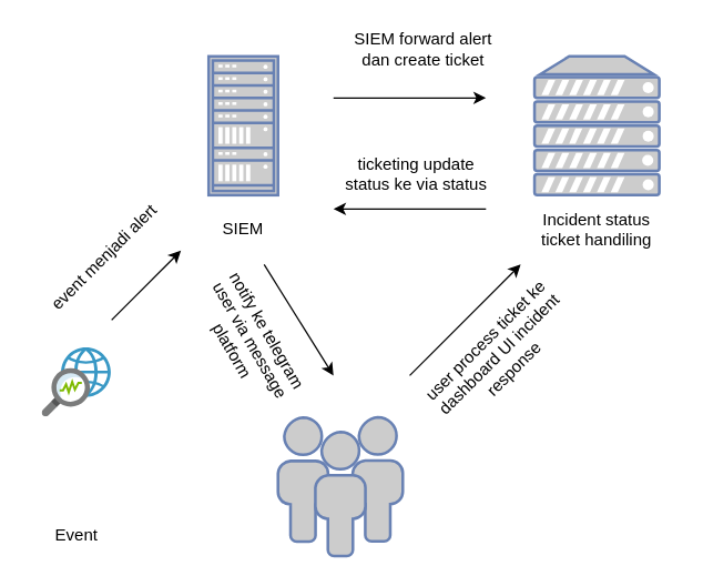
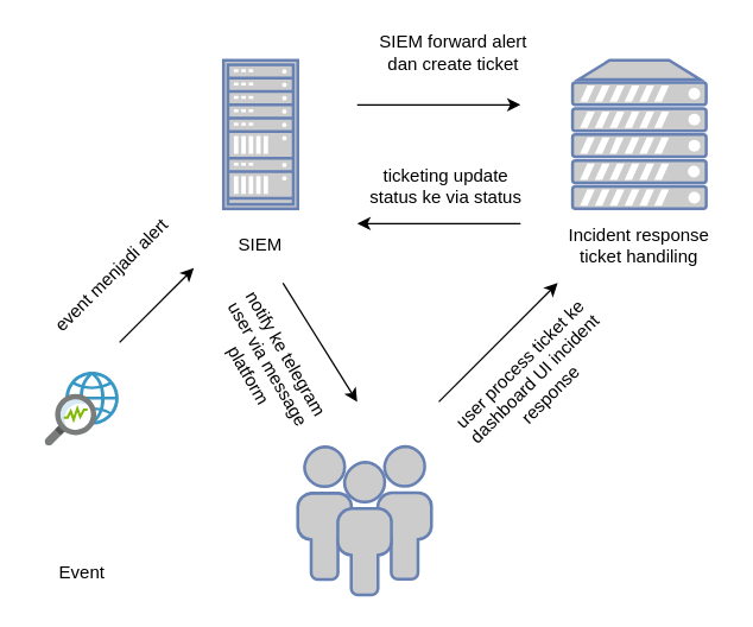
- <mxCell id="13" value="Incident status ticket handiling" style="text;html=1;strokeColor=none;fillColor=none;align=center;verticalAlign=middle;whiteSpace=wrap;rounded=0;" vertex="1" parent="1"><mxGeometry x="375" y="150" width="110" height="30" as="geometry" /></mxCell>
+ <mxCell id="13" value="Incident response ticket handiling" style="text;html=1;strokeColor=none;fillColor=none;align=center;verticalAlign=middle;whiteSpace=wrap;rounded=0;" vertex="1" parent="1"><mxGeometry x="375" y="150" width="110" height="30" as="geometry" /></mxCell>
